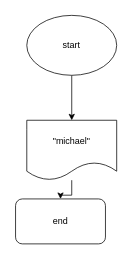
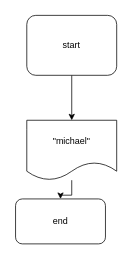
- <mxCell id="3" value="start" style="ellipse;whiteSpace=wrap;html=1;" parent="1" vertex="1"><mxGeometry x="35" y="20" width="120" height="80" as="geometry" /></mxCell>
+ <mxCell id="3" value="start" style="whiteSpace=wrap;html=1;rounded=1;" parent="1" vertex="1"><mxGeometry x="35" y="20" width="120" height="80" as="geometry" /></mxCell>
